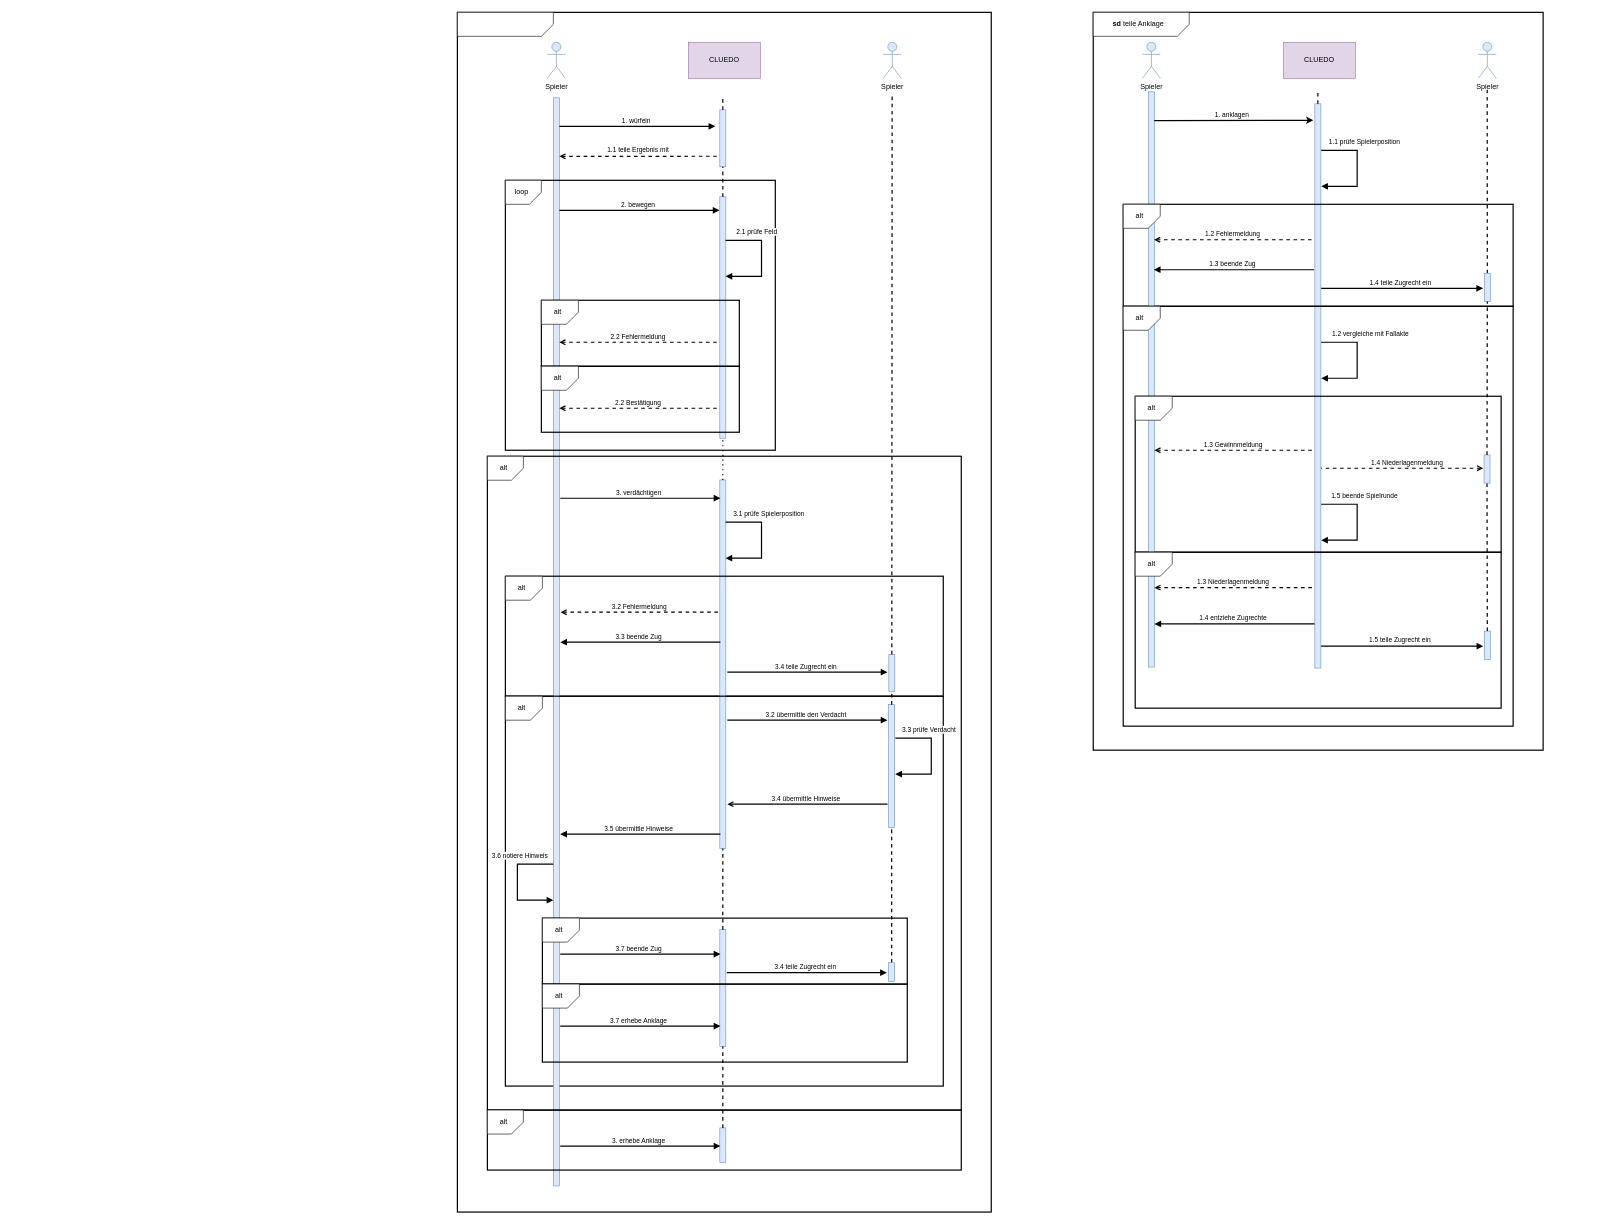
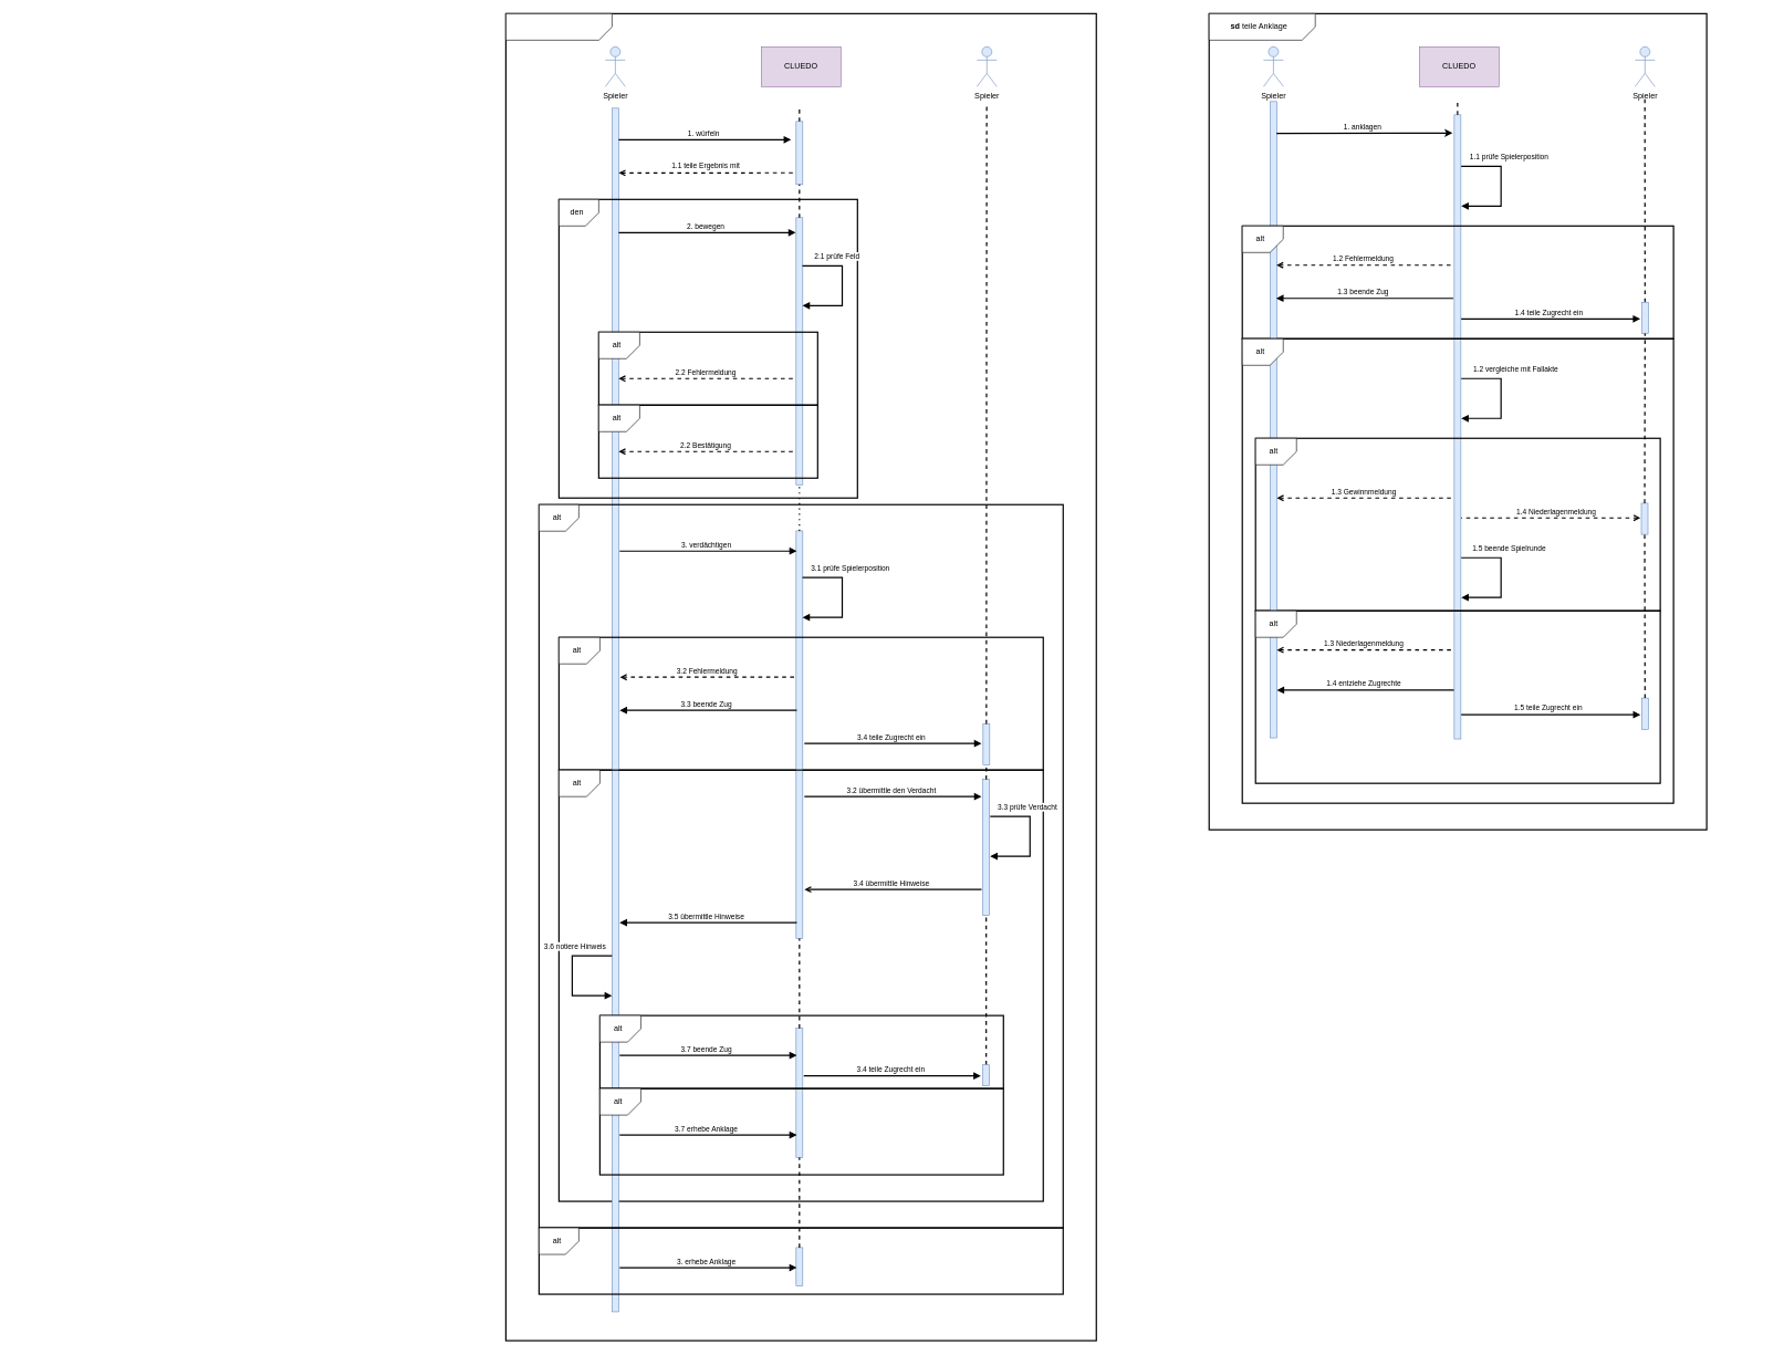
- <mxCell id="35" value="loop" style="text;html=1;align=center;verticalAlign=middle;resizable=0;points=[];autosize=1;strokeColor=none;fillColor=none;" vertex="1" parent="33"><mxGeometry x="2.003" y="15" width="50" height="30" as="geometry" /></mxCell>
+ <mxCell id="35" value="den" style="text;html=1;align=center;verticalAlign=middle;resizable=0;points=[];autosize=1;strokeColor=none;fillColor=none;" vertex="1" parent="33"><mxGeometry x="2.003" y="15" width="50" height="30" as="geometry" /></mxCell>
